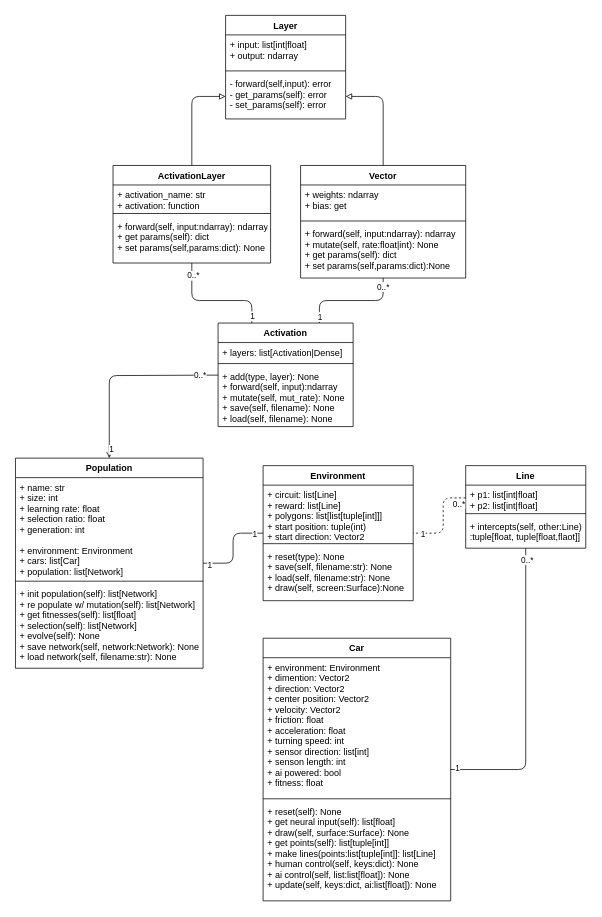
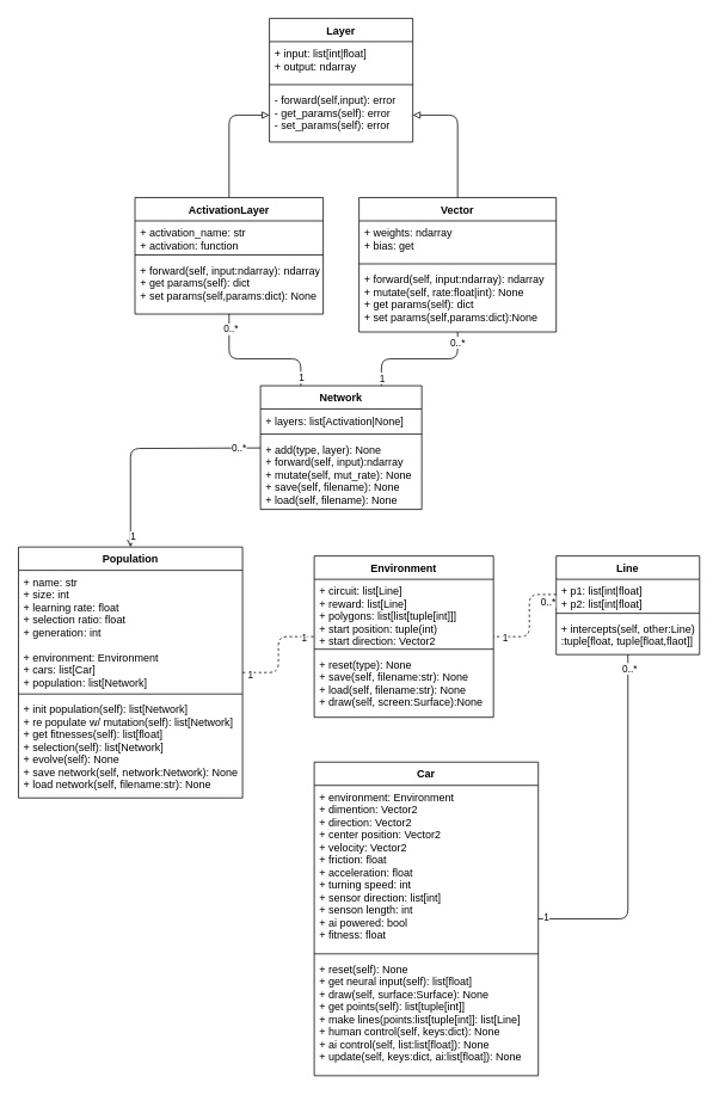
- <mxCell id="2" value="Activation" style="swimlane;fontStyle=1;align=center;verticalAlign=top;childLayout=stackLayout;horizontal=1;startSize=26;horizontalStack=0;resizeParent=1;resizeParentMax=0;resizeLast=0;collapsible=1;marginBottom=0;" parent="1" vertex="1"><mxGeometry x="290" y="430" width="180" height="138" as="geometry" /></mxCell>
+ <mxCell id="2" value="Network" style="swimlane;fontStyle=1;align=center;verticalAlign=top;childLayout=stackLayout;horizontal=1;startSize=26;horizontalStack=0;resizeParent=1;resizeParentMax=0;resizeLast=0;collapsible=1;marginBottom=0;" parent="1" vertex="1"><mxGeometry x="290" y="430" width="180" height="138" as="geometry" /></mxCell>
- <mxCell id="3" value="+ layers: list[Activation|Dense]" style="text;strokeColor=none;fillColor=none;align=left;verticalAlign=top;spacingLeft=4;spacingRight=4;overflow=hidden;rotatable=0;points=[[0,0.5],[1,0.5]];portConstraint=eastwest;" parent="2" vertex="1"><mxGeometry y="26" width="180" height="24" as="geometry" /></mxCell>
+ <mxCell id="3" value="+ layers: list[Activation|None]" style="text;strokeColor=none;fillColor=none;align=left;verticalAlign=top;spacingLeft=4;spacingRight=4;overflow=hidden;rotatable=0;points=[[0,0.5],[1,0.5]];portConstraint=eastwest;" parent="2" vertex="1"><mxGeometry y="26" width="180" height="24" as="geometry" /></mxCell>
- <mxCell id="40" style="edgeStyle=none;html=1;startArrow=none;startFill=0;endArrow=none;endFill=0;" parent="1" source="36" target="28" edge="1"><mxGeometry relative="1" as="geometry"><Array as="points"><mxPoint x="310" y="750" /><mxPoint x="310" y="710" /></Array></mxGeometry></mxCell>
+ <mxCell id="40" style="edgeStyle=none;html=1;startArrow=none;startFill=0;endArrow=none;endFill=0;dashed=1;" parent="1" source="36" target="28" edge="1"><mxGeometry relative="1" as="geometry"><Array as="points"><mxPoint x="310" y="750" /><mxPoint x="310" y="710" /></Array></mxGeometry></mxCell>
